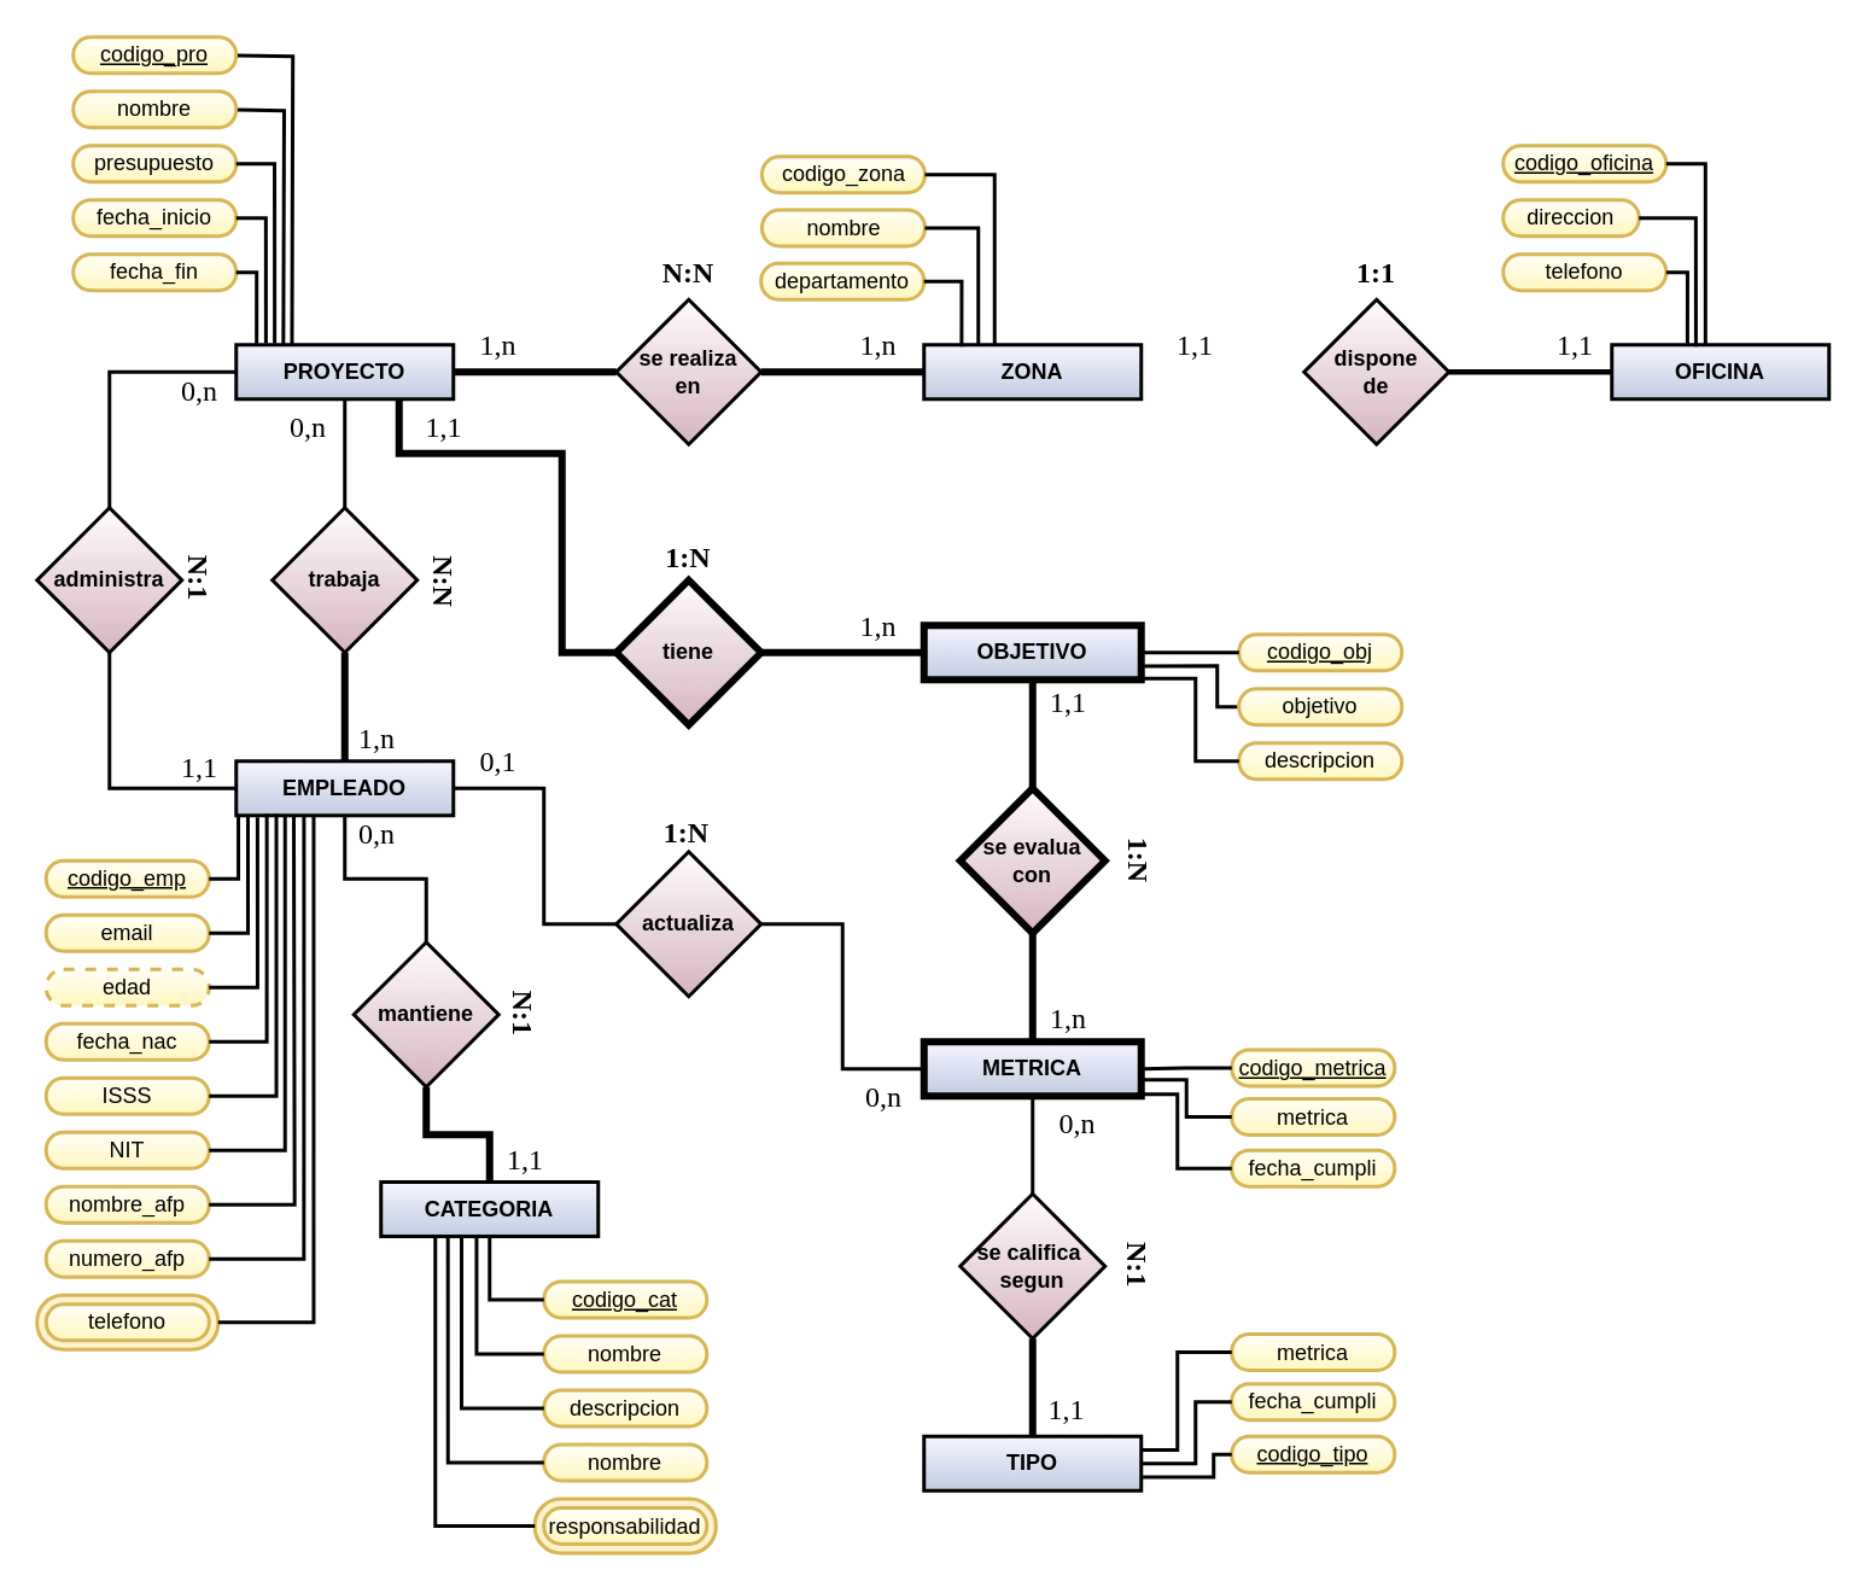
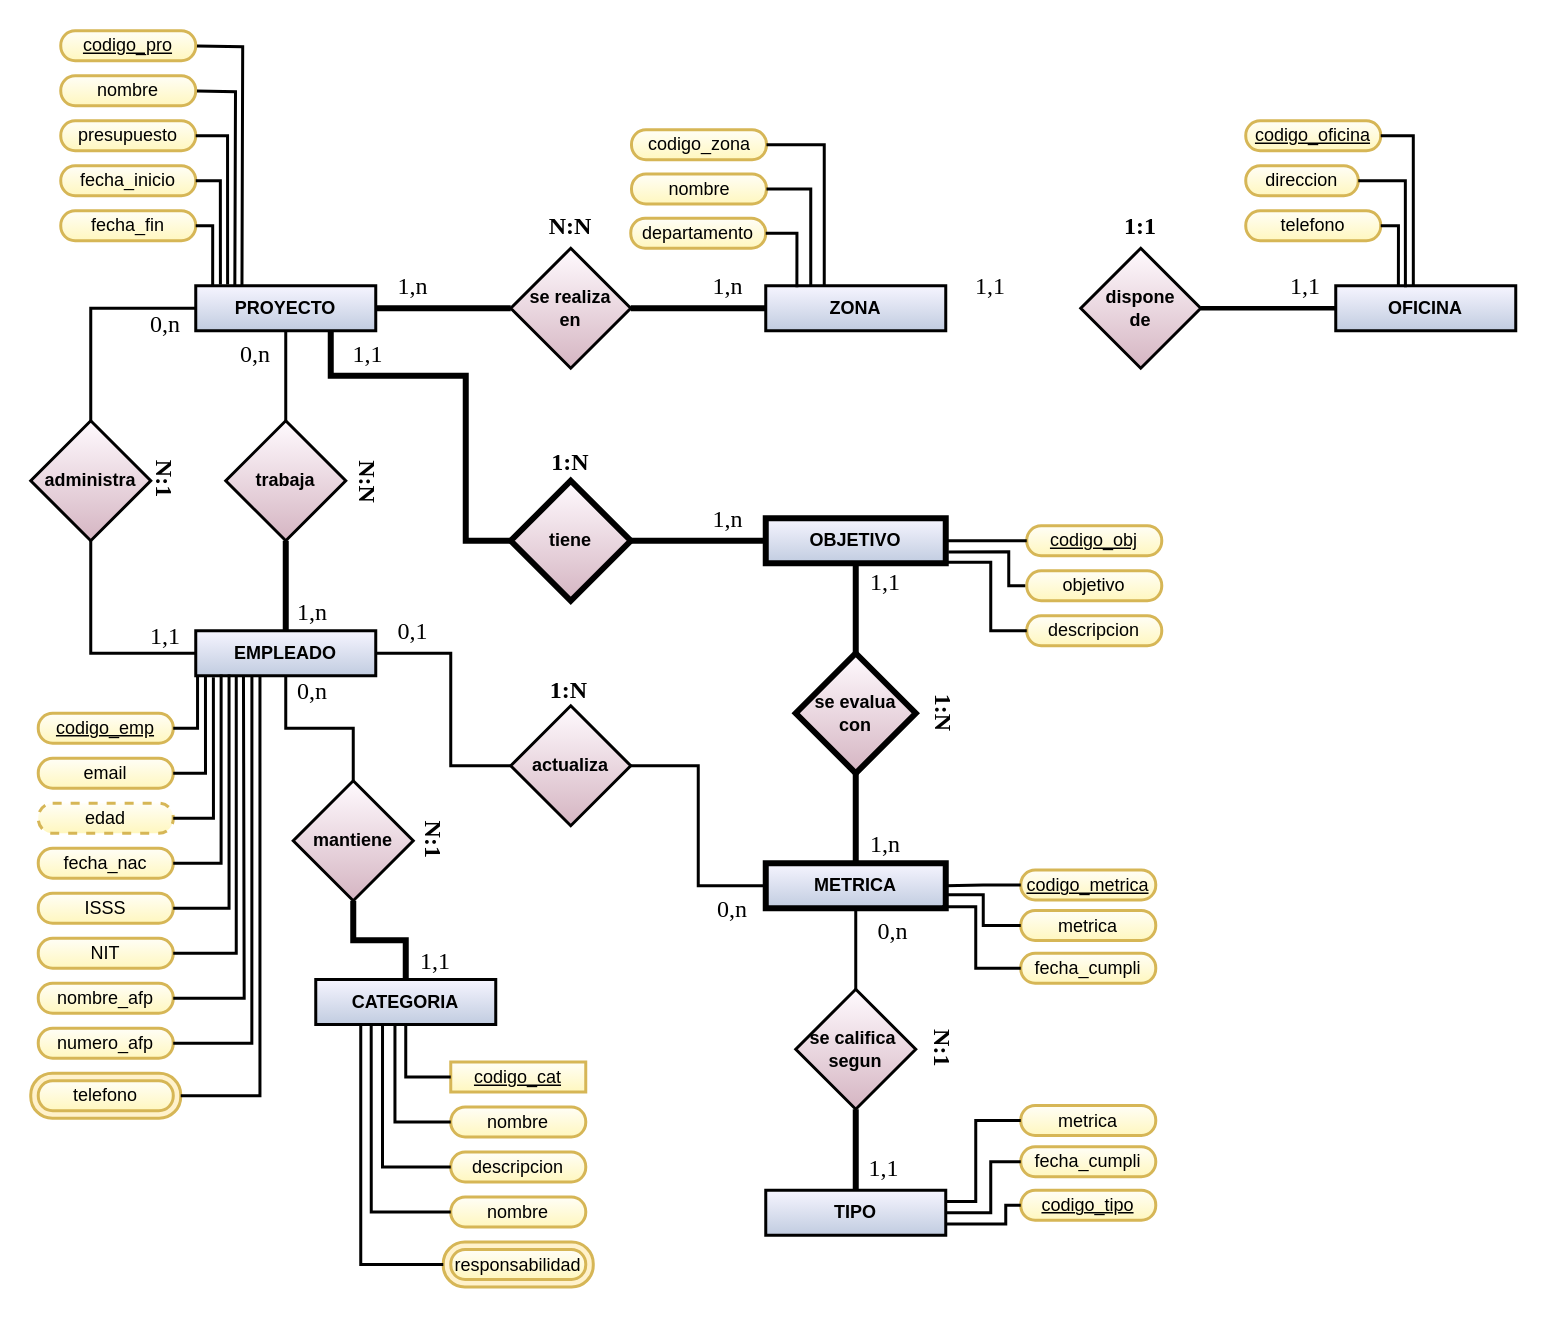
- <mxCell id="23" value="codigo_cat" style="rounded=1;whiteSpace=wrap;html=1;arcSize=48;fillColor=#FFFEF7;strokeColor=#d6b656;strokeWidth=2;glass=0;shadow=0;comic=0;gradientColor=#FFF7BF;fontStyle=4" parent="1" vertex="1"><mxGeometry x="300" y="707.5" width="90" height="20" as="geometry" /></mxCell>
+ <mxCell id="23" value="codigo_cat" style="whiteSpace=wrap;html=1;arcSize=48;fillColor=#FFFEF7;strokeColor=#d6b656;strokeWidth=2;glass=0;shadow=0;comic=0;gradientColor=#FFF7BF;fontStyle=4;rounded=0;" parent="1" vertex="1"><mxGeometry x="300" y="707.5" width="90" height="20" as="geometry" /></mxCell>
